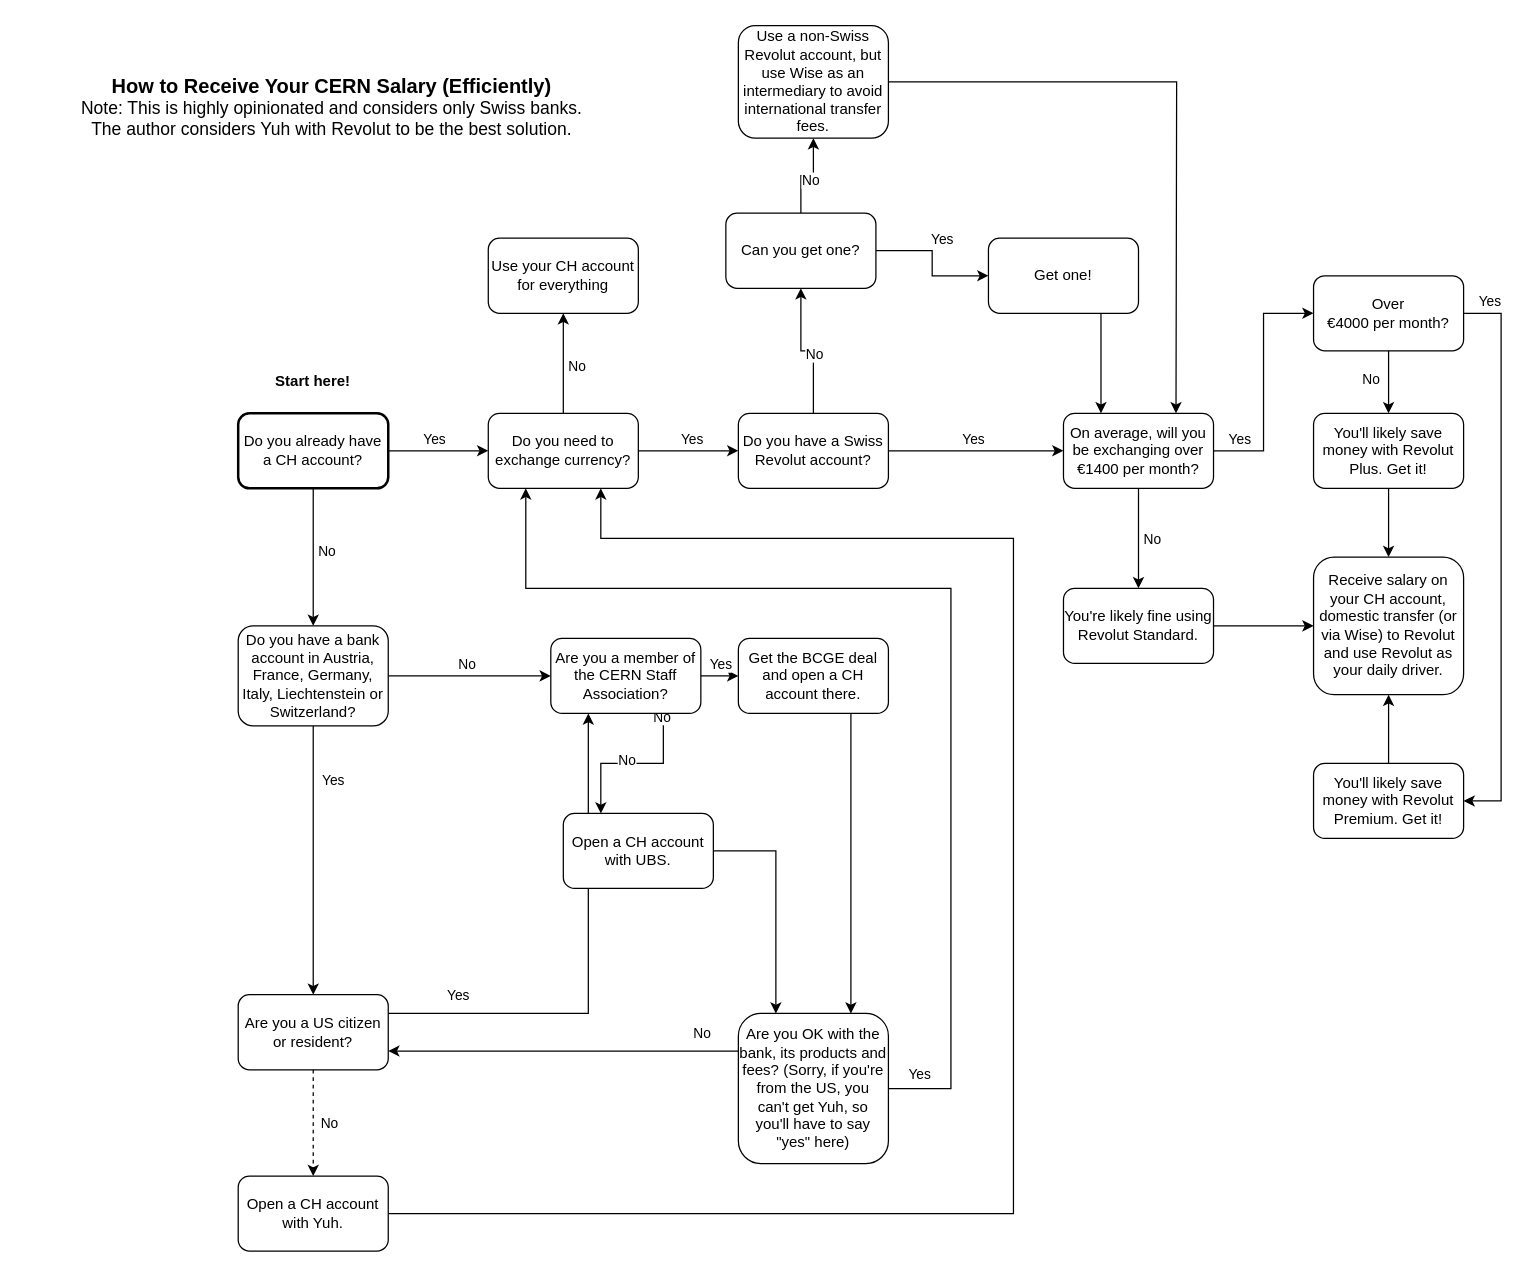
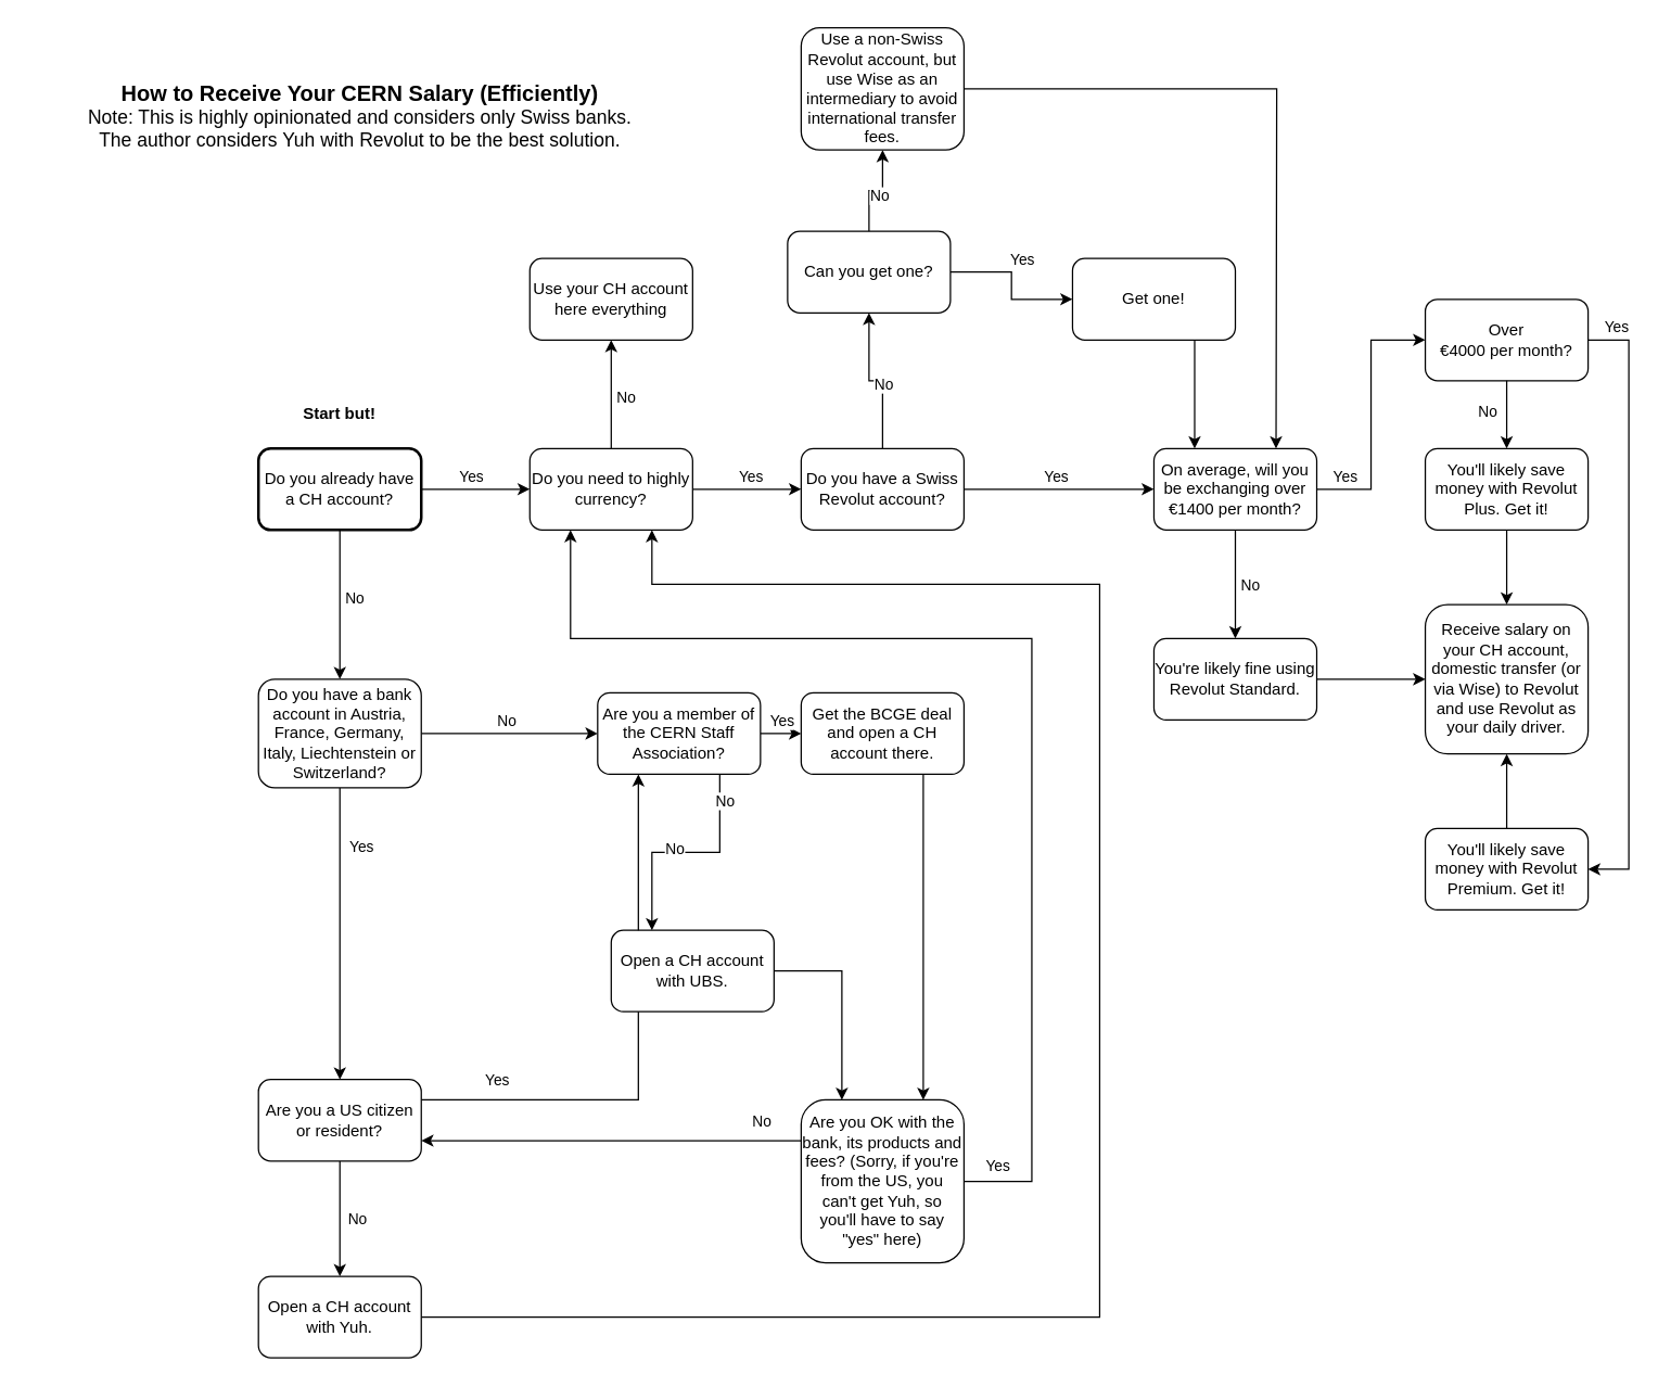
- <mxCell id="43" value="Use your CH account for everything" style="rounded=1;whiteSpace=wrap;html=1;" vertex="1" parent="1"><mxGeometry x="390" y="190" width="120" height="60" as="geometry" /></mxCell>
+ <mxCell id="43" value="Use your CH account here everything" style="rounded=1;whiteSpace=wrap;html=1;" vertex="1" parent="1"><mxGeometry x="390" y="190" width="120" height="60" as="geometry" /></mxCell>
- <mxCell id="55" value="&lt;b&gt;Start here!&lt;br&gt;&lt;/b&gt;" style="text;html=1;align=center;verticalAlign=middle;whiteSpace=wrap;rounded=0;" vertex="1" parent="1"><mxGeometry x="215" y="290" width="70" height="30" as="geometry" /></mxCell>
+ <mxCell id="55" value="&lt;b&gt;Start but!&lt;br&gt;&lt;/b&gt;" style="text;html=1;align=center;verticalAlign=middle;whiteSpace=wrap;rounded=0;" vertex="1" parent="1"><mxGeometry x="215" y="290" width="70" height="30" as="geometry" /></mxCell>
- <mxCell id="12" value="Do you need to exchange currency?" style="whiteSpace=wrap;html=1;rounded=1;" vertex="1" parent="1"><mxGeometry x="390" y="330" width="120" height="60" as="geometry" /></mxCell>
+ <mxCell id="12" value="Do you need to highly currency?" style="whiteSpace=wrap;html=1;rounded=1;" vertex="1" parent="1"><mxGeometry x="390" y="330" width="120" height="60" as="geometry" /></mxCell>
- <mxCell id="45" value="Open a CH account with UBS." style="rounded=1;whiteSpace=wrap;html=1;" vertex="1" parent="1"><mxGeometry x="450" y="650" width="120" height="60" as="geometry" /></mxCell>
+ <mxCell id="45" value="Open a CH account with UBS." style="rounded=1;whiteSpace=wrap;html=1;" vertex="1" parent="1"><mxGeometry x="450" y="685" width="120" height="60" as="geometry" /></mxCell>
- <mxCell id="31" value="" style="edgeStyle=orthogonalEdgeStyle;rounded=0;orthogonalLoop=1;jettySize=auto;html=1;dashed=1;" edge="1" parent="1" source="35" target="37"><mxGeometry relative="1" as="geometry" /></mxCell>
+ <mxCell id="31" value="" style="edgeStyle=orthogonalEdgeStyle;rounded=0;orthogonalLoop=1;jettySize=auto;html=1;" edge="1" parent="1" source="35" target="37"><mxGeometry relative="1" as="geometry" /></mxCell>
